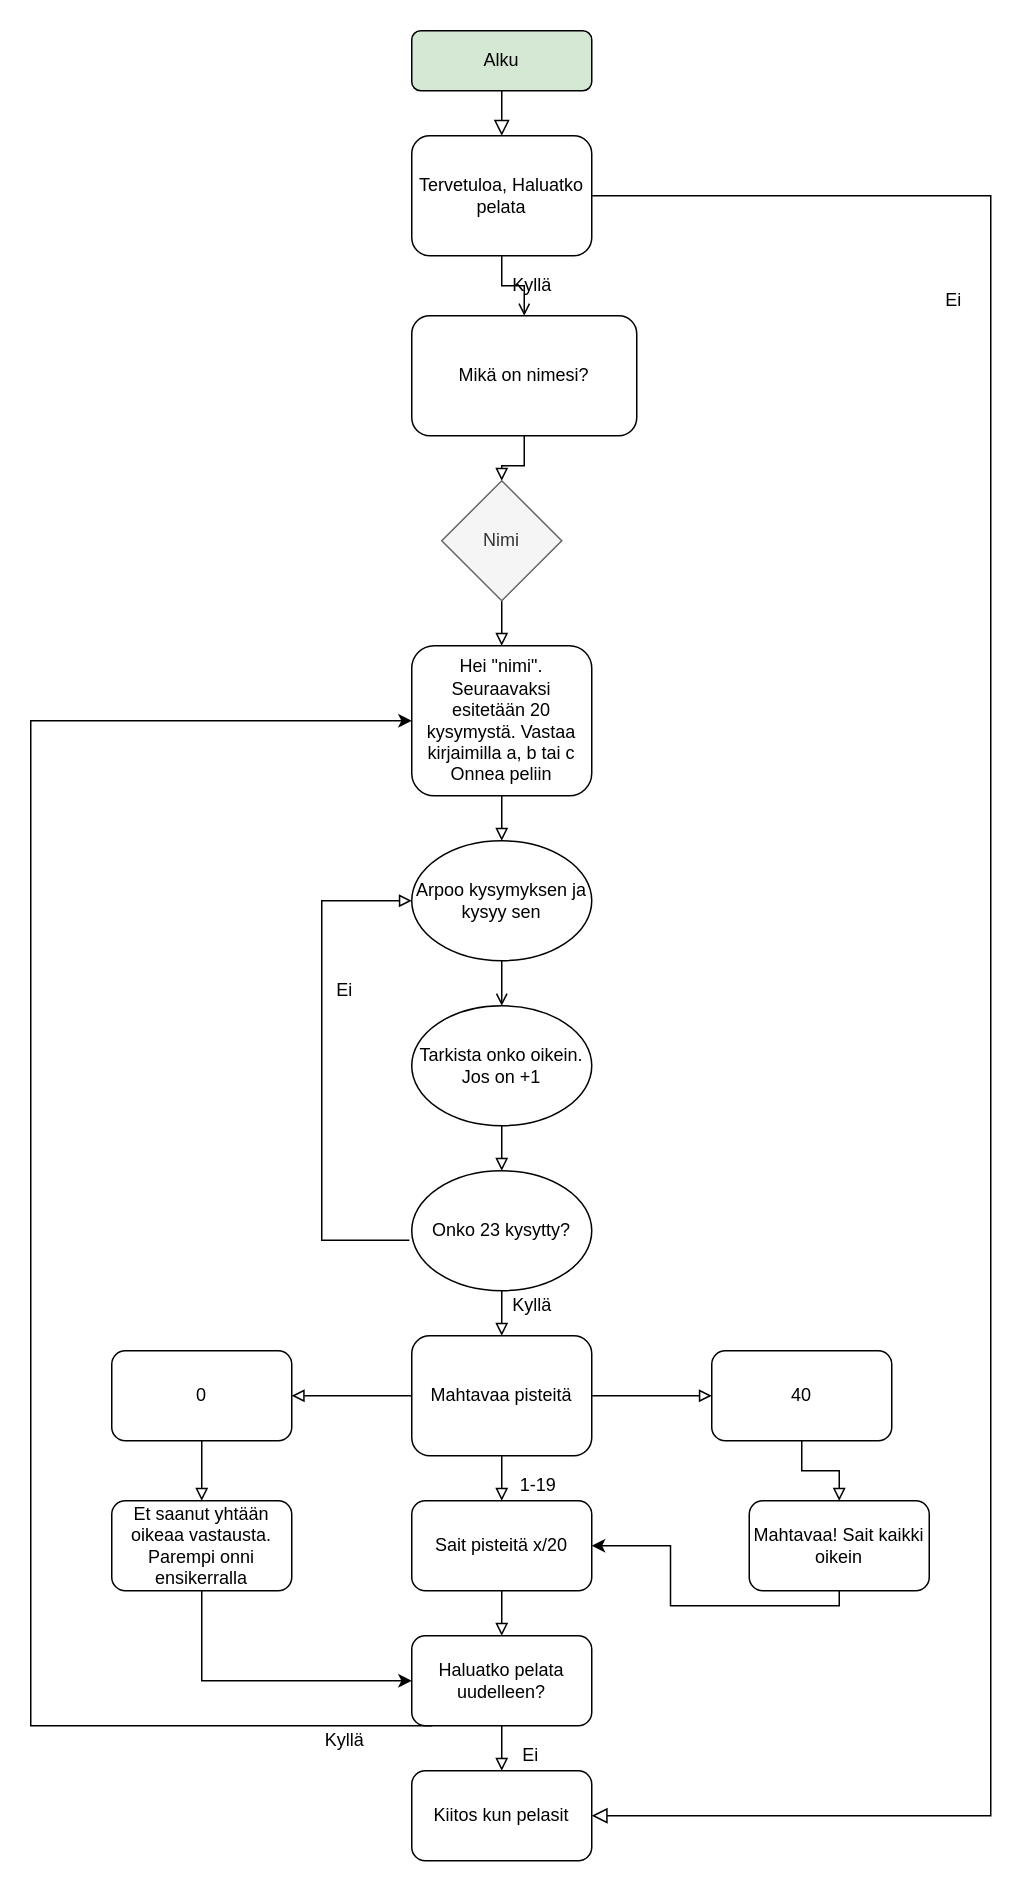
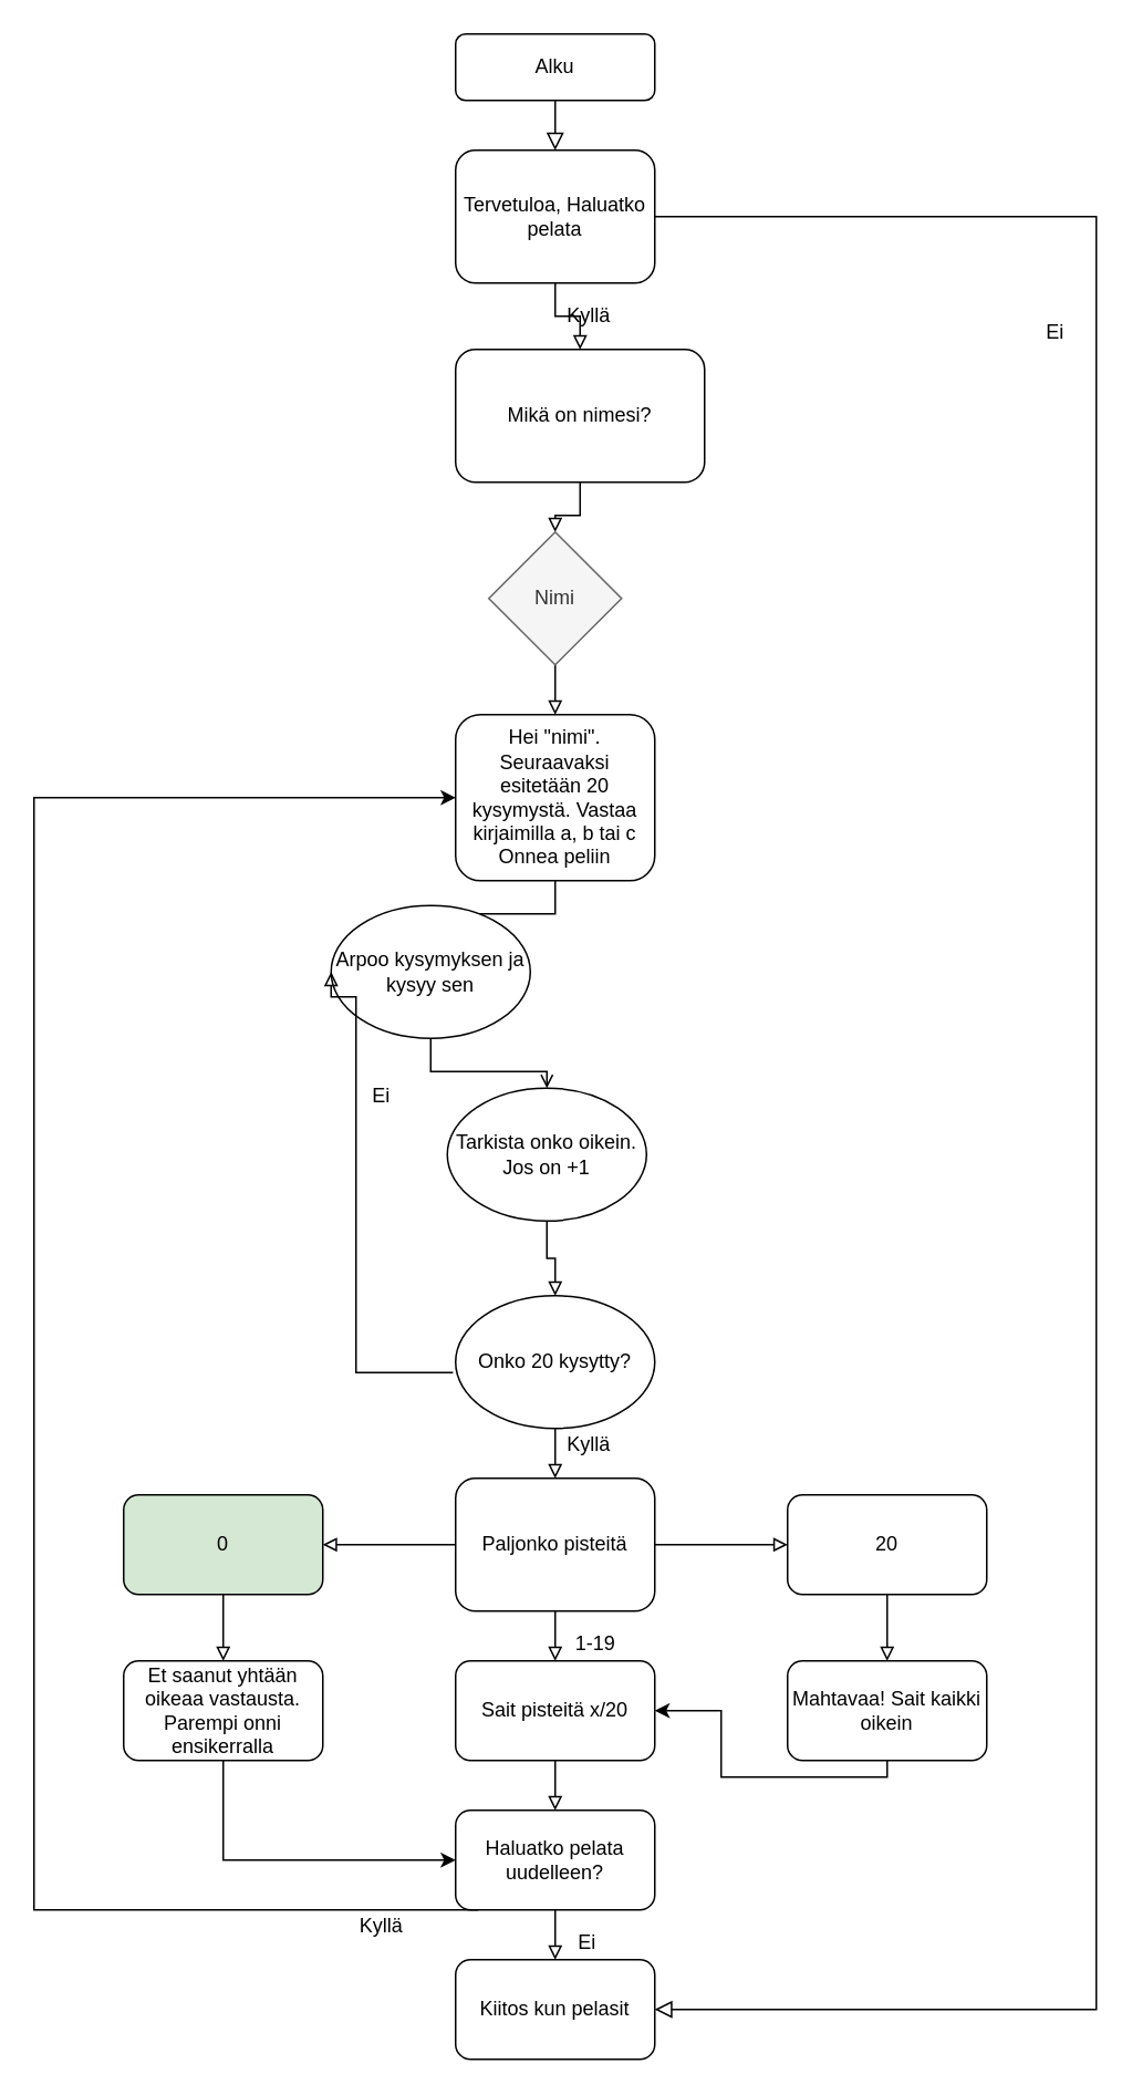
- <mxCell id="3" value="Alku" style="rounded=1;whiteSpace=wrap;html=1;fontSize=12;glass=0;strokeWidth=1;shadow=0;fillColor=#d5e8d4;" parent="1" vertex="1"><mxGeometry x="274" y="20" width="120" height="40" as="geometry" /></mxCell>
+ <mxCell id="3" value="Alku" style="rounded=1;whiteSpace=wrap;html=1;fontSize=12;glass=0;strokeWidth=1;shadow=0;" parent="1" vertex="1"><mxGeometry x="274" y="20" width="120" height="40" as="geometry" /></mxCell>
- <mxCell id="5" value="" style="edgeStyle=orthogonalEdgeStyle;rounded=0;orthogonalLoop=1;jettySize=auto;html=1;endArrow=open;endFill=0;" edge="1" parent="1" source="6" target="9"><mxGeometry relative="1" as="geometry" /></mxCell>
+ <mxCell id="5" value="" style="edgeStyle=orthogonalEdgeStyle;rounded=0;orthogonalLoop=1;jettySize=auto;html=1;endArrow=block;endFill=0;" edge="1" parent="1" source="6" target="9"><mxGeometry relative="1" as="geometry" /></mxCell>
- <mxCell id="16" value="Arpoo kysymyksen ja kysyy sen" style="ellipse;whiteSpace=wrap;html=1;" vertex="1" parent="1"><mxGeometry x="274" y="560" width="120" height="80" as="geometry" /></mxCell>
+ <mxCell id="16" value="Arpoo kysymyksen ja kysyy sen" style="ellipse;whiteSpace=wrap;html=1;" vertex="1" parent="1"><mxGeometry x="199" y="545" width="120" height="80" as="geometry" /></mxCell>
- <mxCell id="44" value="Tarkista onko oikein. Jos on +1" style="ellipse;whiteSpace=wrap;html=1;" vertex="1" parent="1"><mxGeometry x="274" y="670" width="120" height="80" as="geometry" /></mxCell>
+ <mxCell id="44" value="Tarkista onko oikein. Jos on +1" style="ellipse;whiteSpace=wrap;html=1;" vertex="1" parent="1"><mxGeometry x="269" y="655" width="120" height="80" as="geometry" /></mxCell>
- <mxCell id="19" value="Onko 23 kysytty?" style="ellipse;whiteSpace=wrap;html=1;" vertex="1" parent="1"><mxGeometry x="274" y="780" width="120" height="80" as="geometry" /></mxCell>
+ <mxCell id="19" value="Onko 20 kysytty?" style="ellipse;whiteSpace=wrap;html=1;" vertex="1" parent="1"><mxGeometry x="274" y="780" width="120" height="80" as="geometry" /></mxCell>
- <mxCell id="27" value="0" style="whiteSpace=wrap;html=1;rounded=1;" vertex="1" parent="1"><mxGeometry x="74" y="900" width="120" height="60" as="geometry" /></mxCell>
+ <mxCell id="27" value="0" style="whiteSpace=wrap;html=1;rounded=1;fillColor=#d5e8d4;" vertex="1" parent="1"><mxGeometry x="74" y="900" width="120" height="60" as="geometry" /></mxCell>
- <mxCell id="25" value="Mahtavaa pisteitä" style="rounded=1;whiteSpace=wrap;html=1;" vertex="1" parent="1"><mxGeometry x="274" y="890" width="120" height="80" as="geometry" /></mxCell>
+ <mxCell id="25" value="Paljonko pisteitä" style="rounded=1;whiteSpace=wrap;html=1;" vertex="1" parent="1"><mxGeometry x="274" y="890" width="120" height="80" as="geometry" /></mxCell>
- <mxCell id="29" value="40" style="whiteSpace=wrap;html=1;rounded=1;" vertex="1" parent="1"><mxGeometry x="474" y="900" width="120" height="60" as="geometry" /></mxCell>
+ <mxCell id="29" value="20" style="whiteSpace=wrap;html=1;rounded=1;" vertex="1" parent="1"><mxGeometry x="474" y="900" width="120" height="60" as="geometry" /></mxCell>
- <mxCell id="34" value="Mahtavaa! Sait kaikki oikein" style="whiteSpace=wrap;html=1;rounded=1;" vertex="1" parent="1"><mxGeometry x="499" y="1000" width="120" height="60" as="geometry" /></mxCell>
+ <mxCell id="34" value="Mahtavaa! Sait kaikki oikein" style="whiteSpace=wrap;html=1;rounded=1;" vertex="1" parent="1"><mxGeometry x="474" y="1000" width="120" height="60" as="geometry" /></mxCell>
